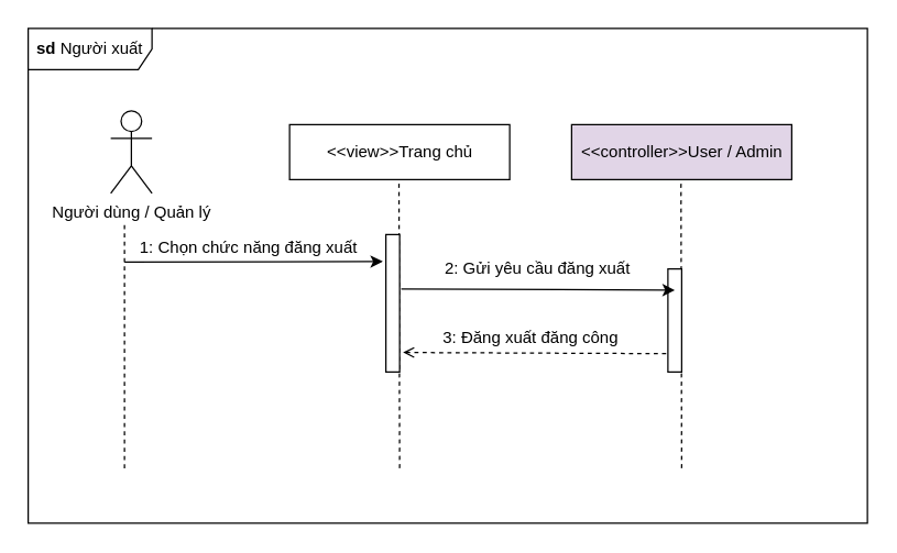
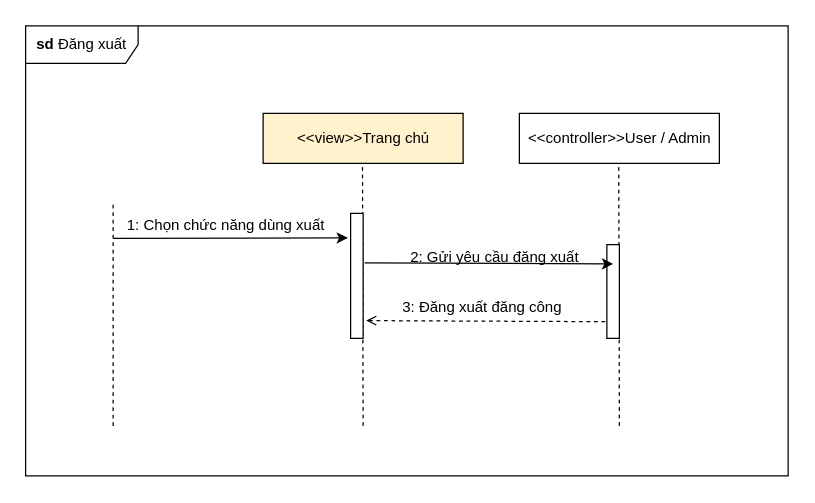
- <mxCell id="2" value="&lt;b&gt;sd &lt;/b&gt;Người xuất" style="shape=umlFrame;whiteSpace=wrap;html=1;width=90;height=30;" parent="1" vertex="1"><mxGeometry x="20" y="20" width="610" height="360" as="geometry" /></mxCell>
+ <mxCell id="2" value="&lt;b&gt;sd &lt;/b&gt;Đăng xuất" style="shape=umlFrame;whiteSpace=wrap;html=1;width=90;height=30;" parent="1" vertex="1"><mxGeometry x="20" y="20" width="610" height="360" as="geometry" /></mxCell>
- <mxCell id="3" value="Người dùng / Quản lý" style="shape=umlActor;verticalLabelPosition=bottom;verticalAlign=top;html=1;outlineConnect=0;" parent="1" vertex="1"><mxGeometry x="80" y="80" width="30" height="60" as="geometry" /></mxCell>
- <mxCell id="10" value="&amp;lt;&amp;lt;view&amp;gt;&amp;gt;Trang chủ" style="html=1;" parent="1" vertex="1"><mxGeometry x="210" y="90" width="160" height="40" as="geometry" /></mxCell>
+ <mxCell id="10" value="&amp;lt;&amp;lt;view&amp;gt;&amp;gt;Trang chủ" style="html=1;fillColor=#fff2cc;" parent="1" vertex="1"><mxGeometry x="210" y="90" width="160" height="40" as="geometry" /></mxCell>
- <mxCell id="4" value="&amp;lt;&amp;lt;controller&amp;gt;&amp;gt;User / Admin" style="html=1;fillColor=#e1d5e7;" parent="1" vertex="1"><mxGeometry x="415" y="90" width="160" height="40" as="geometry" /></mxCell>
+ <mxCell id="4" value="&amp;lt;&amp;lt;controller&amp;gt;&amp;gt;User / Admin" style="html=1;" parent="1" vertex="1"><mxGeometry x="415" y="90" width="160" height="40" as="geometry" /></mxCell>
- <mxCell id="7" value="1: Chọn chức năng đăng xuất" style="text;html=1;align=center;verticalAlign=middle;resizable=0;points=[];autosize=1;strokeColor=none;fillColor=none;" parent="1" vertex="1"><mxGeometry x="90" y="165" width="180" height="30" as="geometry" /></mxCell>
+ <mxCell id="7" value="1: Chọn chức năng dùng xuất" style="text;html=1;align=center;verticalAlign=middle;resizable=0;points=[];autosize=1;strokeColor=none;fillColor=none;" parent="1" vertex="1"><mxGeometry x="90" y="165" width="180" height="30" as="geometry" /></mxCell>
- <mxCell id="14" value="2: Gửi yêu cầu đăng xuất" style="text;html=1;align=center;verticalAlign=middle;resizable=0;points=[];autosize=1;strokeColor=none;fillColor=none;" vertex="1" parent="1"><mxGeometry x="310" y="180" width="160" height="30" as="geometry" /></mxCell>
+ <mxCell id="14" value="2: Gửi yêu cầu đăng xuất" style="text;html=1;align=center;verticalAlign=middle;resizable=0;points=[];autosize=1;strokeColor=none;fillColor=none;" vertex="1" parent="1"><mxGeometry x="315" y="190" width="160" height="30" as="geometry" /></mxCell>
